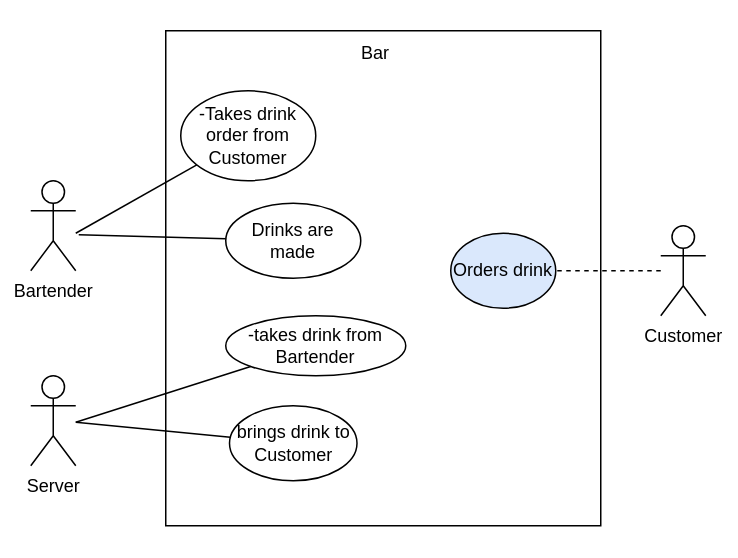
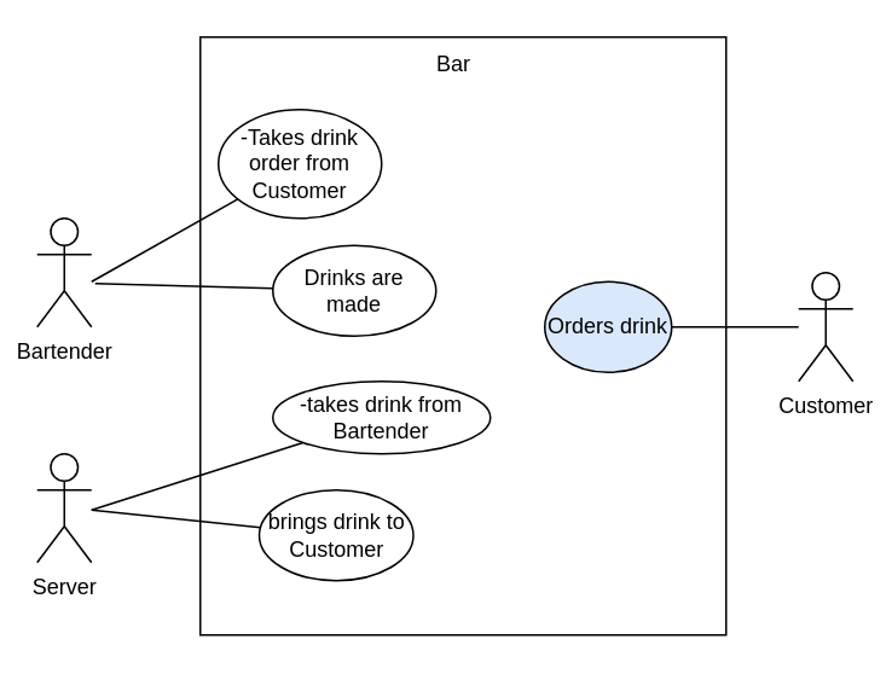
- <mxCell id="15" value="" style="endArrow=none;html=1;rounded=0;dashed=1;" edge="1" parent="1" source="5" target="7"><mxGeometry width="50" height="50" relative="1" as="geometry"><mxPoint x="90" y="170" as="sourcePoint" /><mxPoint x="200" y="109" as="targetPoint" /></mxGeometry></mxCell>
+ <mxCell id="15" value="" style="endArrow=none;html=1;rounded=0;" edge="1" parent="1" source="5" target="7"><mxGeometry width="50" height="50" relative="1" as="geometry"><mxPoint x="90" y="170" as="sourcePoint" /><mxPoint x="200" y="109" as="targetPoint" /></mxGeometry></mxCell>
- <mxCell id="8" value="brings drink to Customer" style="ellipse;whiteSpace=wrap;html=1;" vertex="1" parent="1"><mxGeometry x="152.5" y="270" width="85" height="50" as="geometry" /></mxCell>
+ <mxCell id="8" value="brings drink to Customer" style="ellipse;whiteSpace=wrap;html=1;" vertex="1" parent="1"><mxGeometry x="142.5" y="270" width="85" height="50" as="geometry" /></mxCell>
